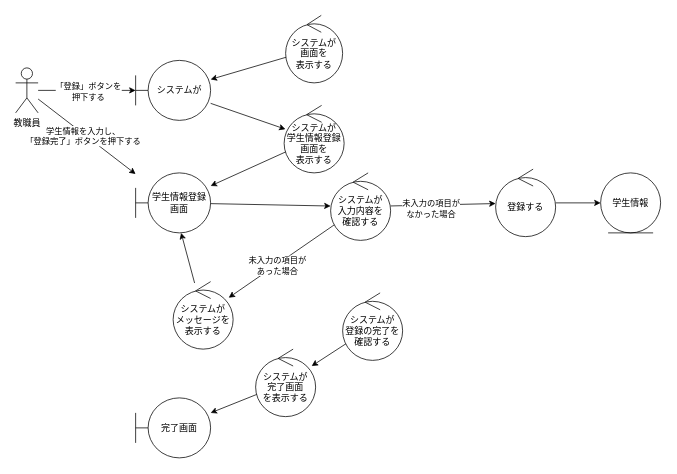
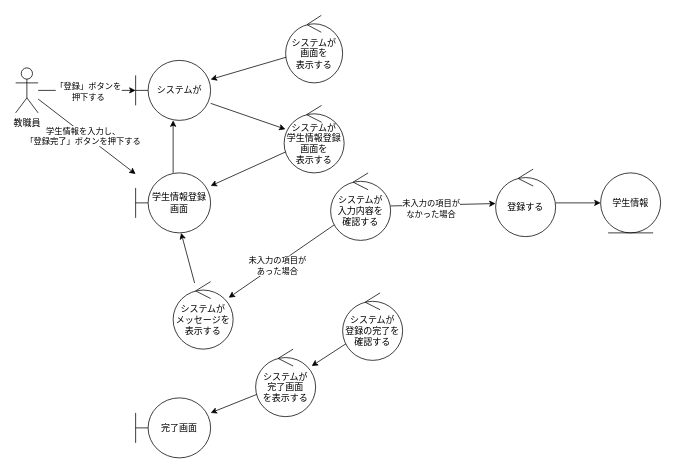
- <mxCell id="9" style="rounded=0;orthogonalLoop=1;jettySize=auto;html=1;" parent="1" source="10" target="20" edge="1"><mxGeometry relative="1" as="geometry" /></mxCell>
+ <mxCell id="9" style="rounded=0;orthogonalLoop=1;jettySize=auto;html=1;" parent="1" source="10" target="13" edge="1"><mxGeometry relative="1" as="geometry" /></mxCell>
